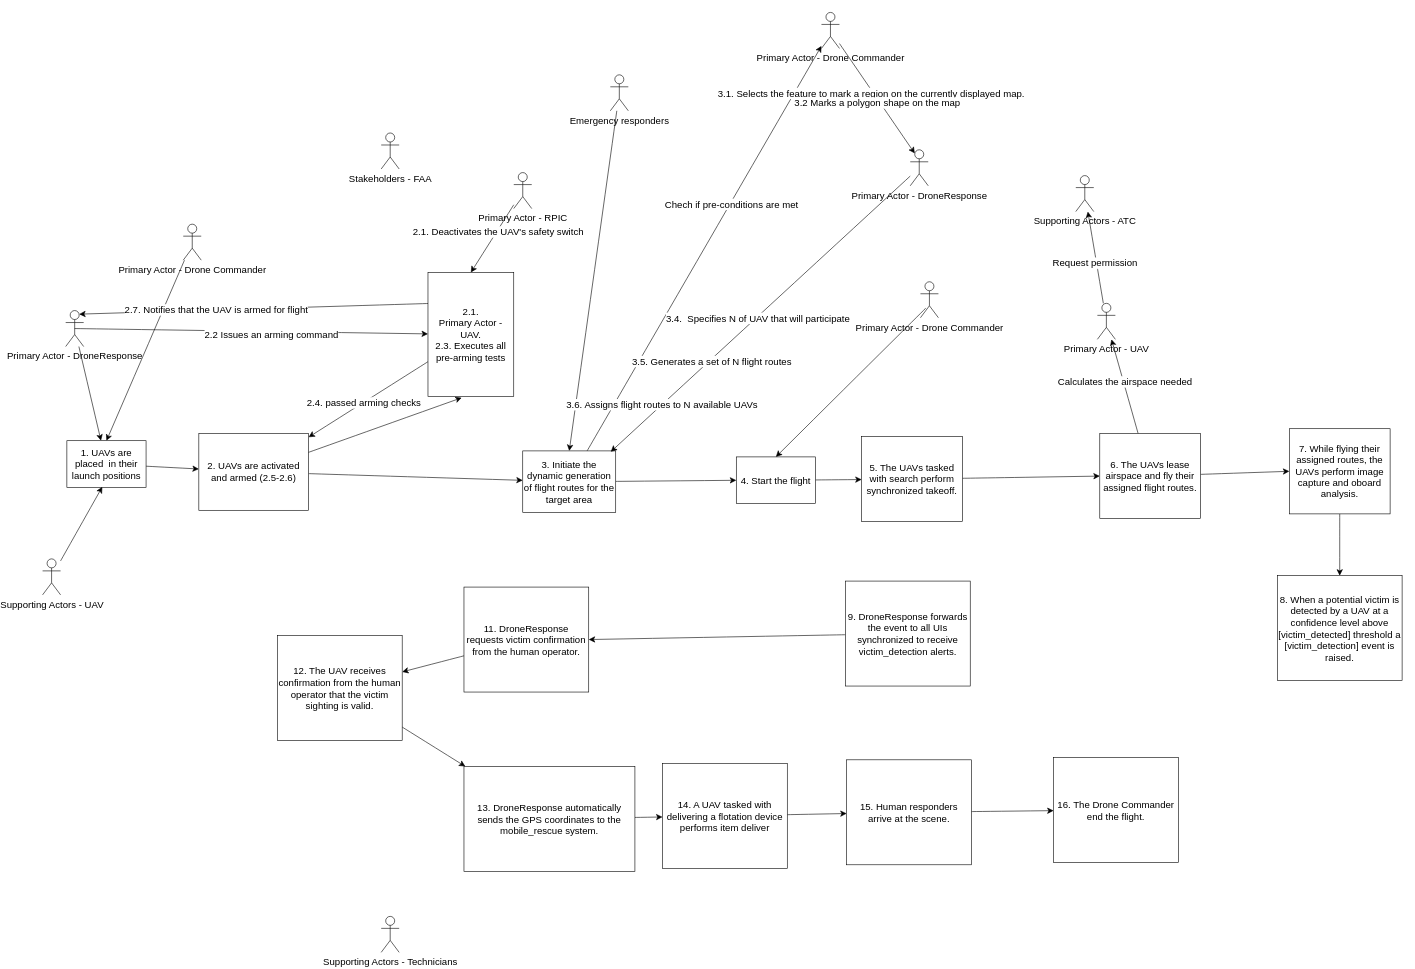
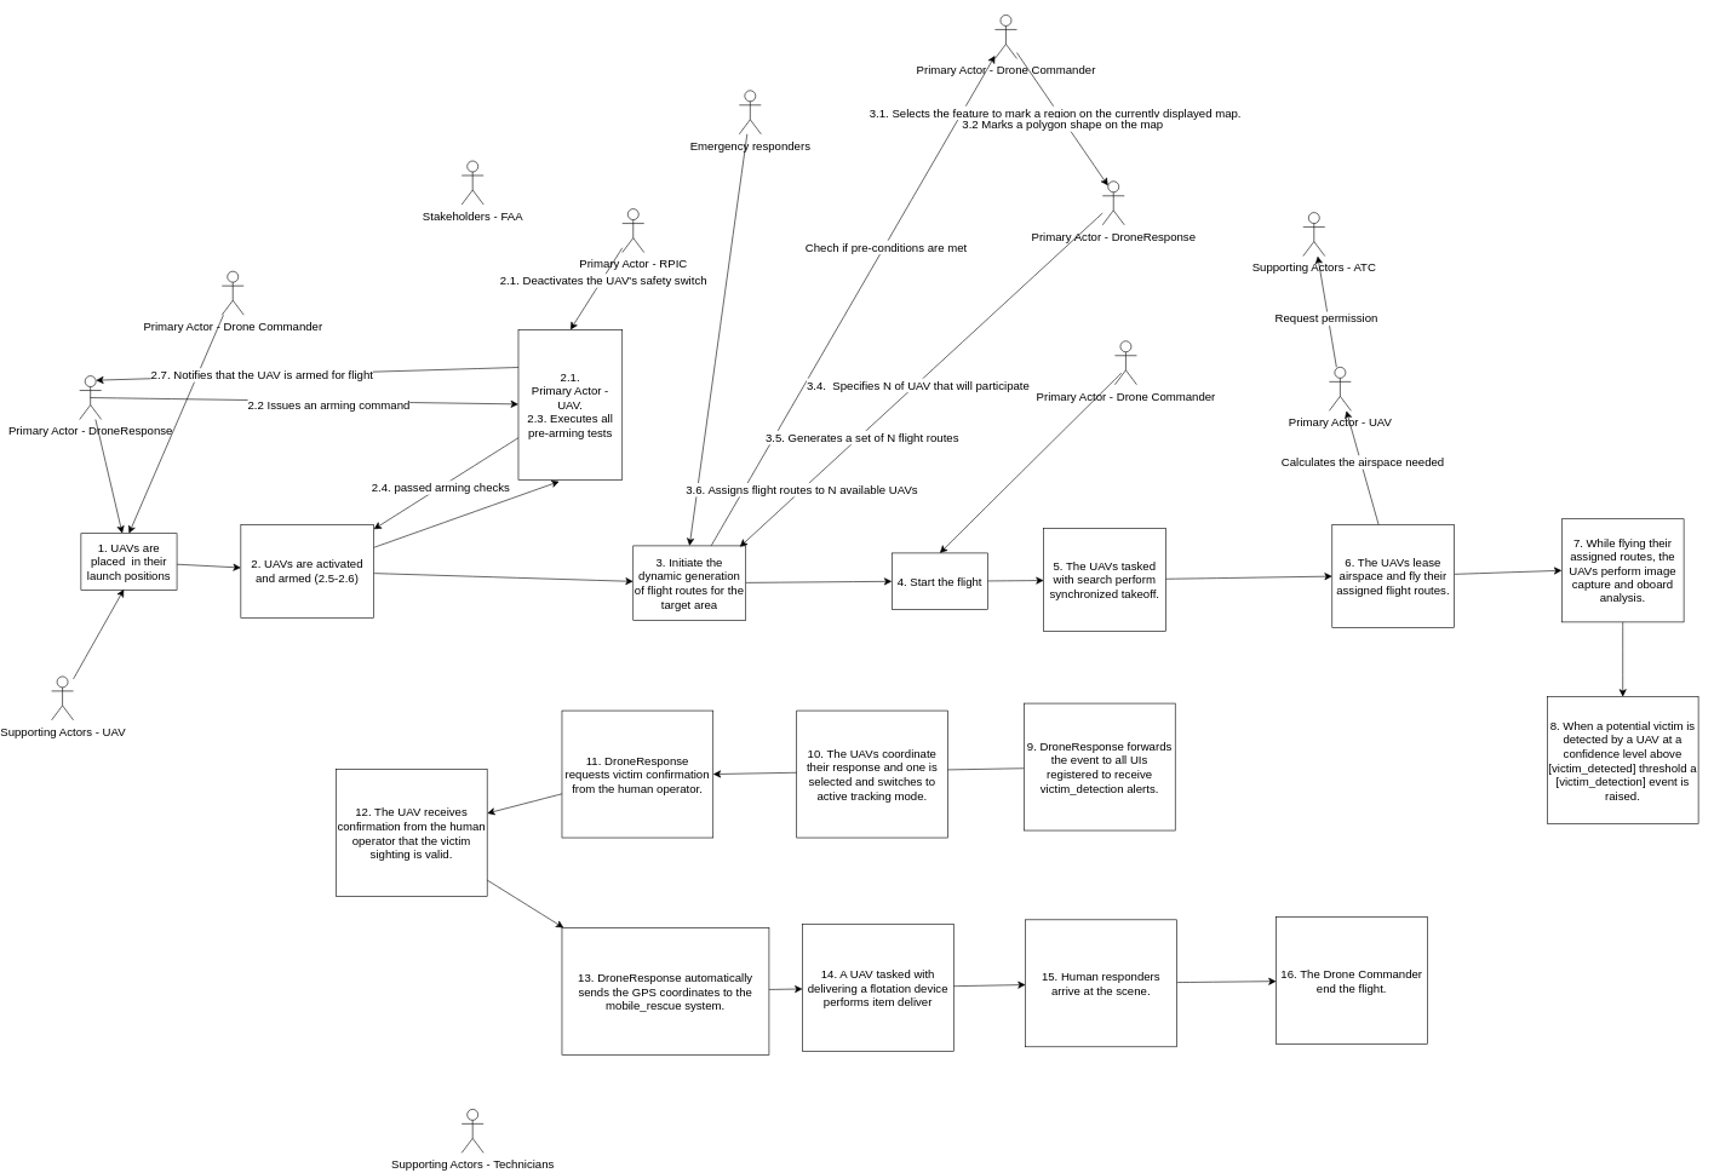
- <mxCell id="30" value="9. DroneResponse forwards the event to all UIs synchronized to receive victim_detection alerts." style="rounded=0;whiteSpace=wrap;html=1;fontSize=16;" vertex="1" parent="1"><mxGeometry x="1359" y="968" width="208" height="175" as="geometry" /></mxCell>
+ <mxCell id="30" value="9. DroneResponse forwards the event to all UIs registered to receive victim_detection alerts." style="rounded=0;whiteSpace=wrap;html=1;fontSize=16;" vertex="1" parent="1"><mxGeometry x="1359" y="968" width="208" height="175" as="geometry" /></mxCell>
+ <mxCell id="33" value="10. The UAVs coordinate their response and one is selected and switches to active tracking mode." style="rounded=0;whiteSpace=wrap;html=1;fontSize=16;" vertex="1" parent="1"><mxGeometry x="1046" y="978" width="208" height="175" as="geometry" /></mxCell>
